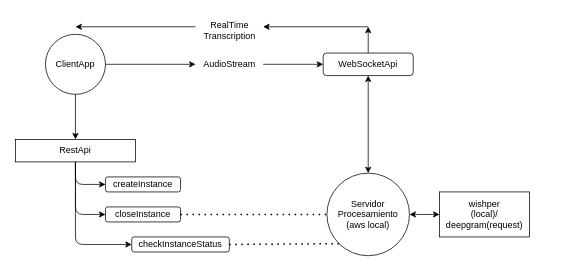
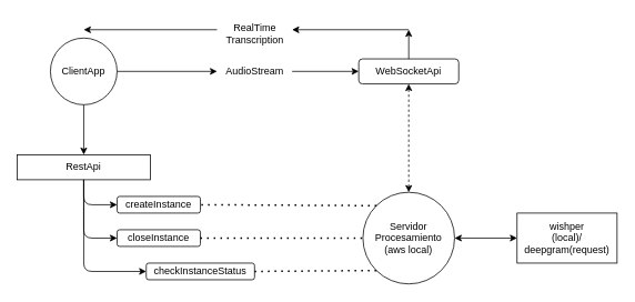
- <mxCell id="13" value="" style="endArrow=classic;startArrow=classic;html=1;entryX=0.5;entryY=1;entryDx=0;entryDy=0;exitX=0.5;exitY=0;exitDx=0;exitDy=0;" parent="1" source="11" target="7" edge="1"><mxGeometry width="50" height="50" relative="1" as="geometry"><mxPoint x="460" y="185" as="sourcePoint" /><mxPoint x="510" y="135" as="targetPoint" /></mxGeometry></mxCell>
+ <mxCell id="13" value="" style="endArrow=classic;startArrow=classic;html=1;entryX=0.5;entryY=1;entryDx=0;entryDy=0;exitX=0.5;exitY=0;exitDx=0;exitDy=0;dashed=1;" parent="1" source="11" target="7" edge="1"><mxGeometry width="50" height="50" relative="1" as="geometry"><mxPoint x="460" y="185" as="sourcePoint" /><mxPoint x="510" y="135" as="targetPoint" /></mxGeometry></mxCell>
+ <mxCell id="12" value="" style="endArrow=none;dashed=1;html=1;dashPattern=1 3;strokeWidth=2;entryX=1;entryY=0.5;entryDx=0;entryDy=0;exitX=0;exitY=0;exitDx=0;exitDy=0;" parent="1" source="11" target="9" edge="1"><mxGeometry width="50" height="50" relative="1" as="geometry"><mxPoint x="440" y="255" as="sourcePoint" /><mxPoint x="490" y="205" as="targetPoint" /></mxGeometry></mxCell>
- <mxCell id="24" value="wishper&lt;br&gt;(local)/&lt;br&gt;deepgram(request)" style="rounded=0;whiteSpace=wrap;html=1;" parent="1" vertex="1"><mxGeometry x="585" y="255" width="120" height="60" as="geometry" /></mxCell>
+ <mxCell id="24" value="wishper&lt;br&gt;(local)/&lt;br&gt;deepgram(request)" style="rounded=0;whiteSpace=wrap;html=1;" parent="1" vertex="1"><mxGeometry x="620" y="255" width="120" height="60" as="geometry" /></mxCell>
